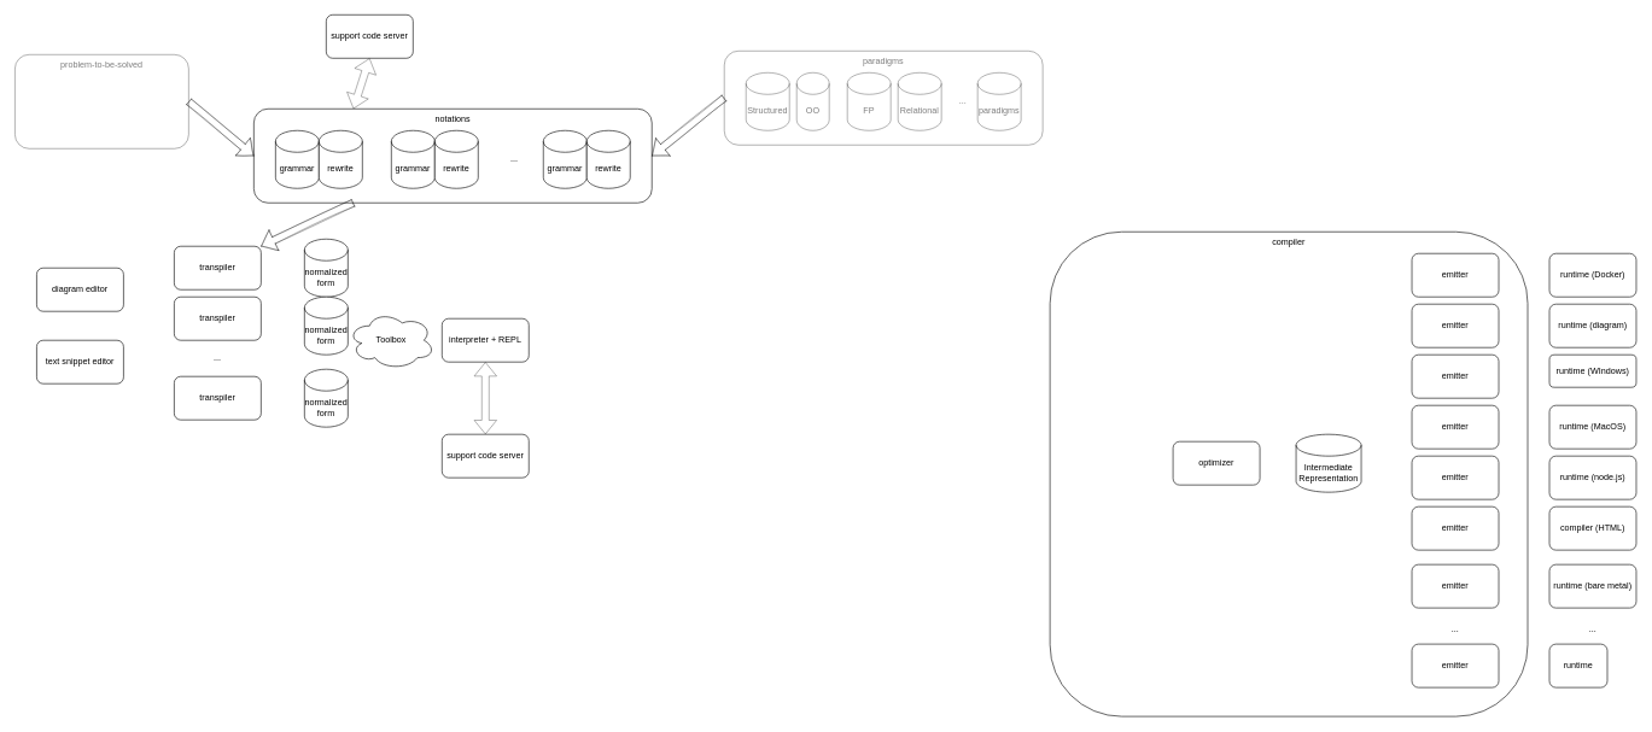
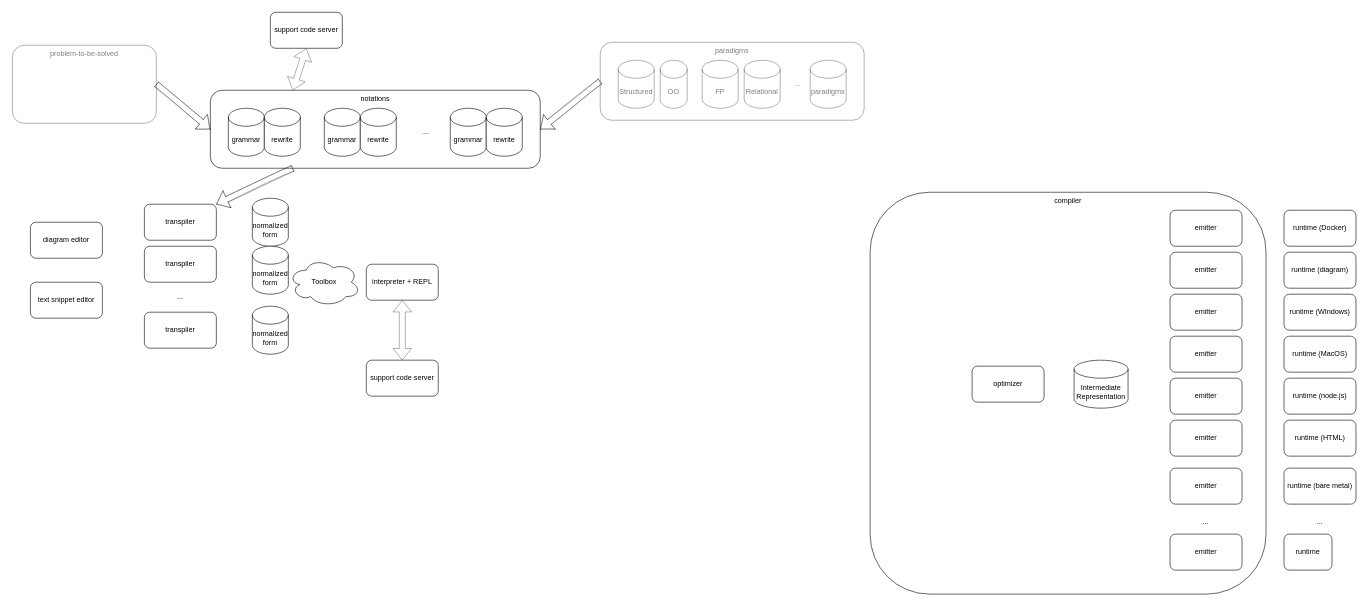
- <mxCell id="38" value="runtime (WIndows)" style="rounded=1;whiteSpace=wrap;html=1;" parent="1" vertex="1"><mxGeometry x="2140" y="490" width="120" height="45" as="geometry" /></mxCell>
+ <mxCell id="38" value="runtime (WIndows)" style="rounded=1;whiteSpace=wrap;html=1;" parent="1" vertex="1"><mxGeometry x="2140" y="490" width="120" height="60" as="geometry" /></mxCell>
- <mxCell id="42" value="compiler (HTML)" style="rounded=1;whiteSpace=wrap;html=1;" parent="1" vertex="1"><mxGeometry x="2140" y="700" width="120" height="60" as="geometry" /></mxCell>
+ <mxCell id="42" value="runtime (HTML)" style="rounded=1;whiteSpace=wrap;html=1;" parent="1" vertex="1"><mxGeometry x="2140" y="700" width="120" height="60" as="geometry" /></mxCell>
